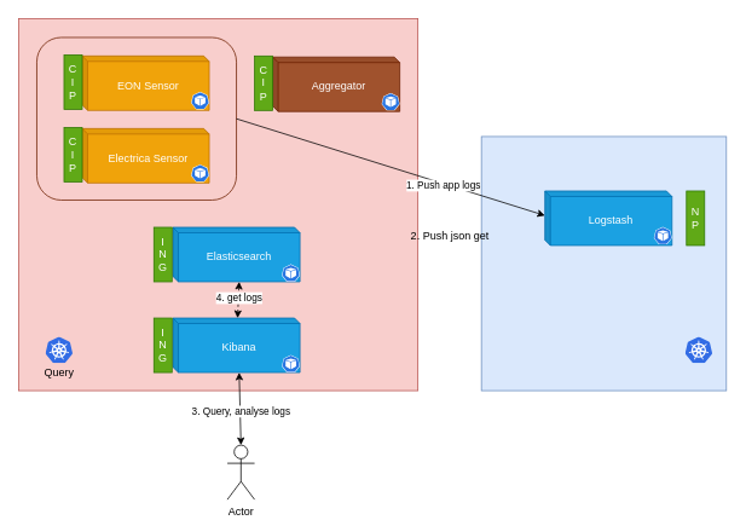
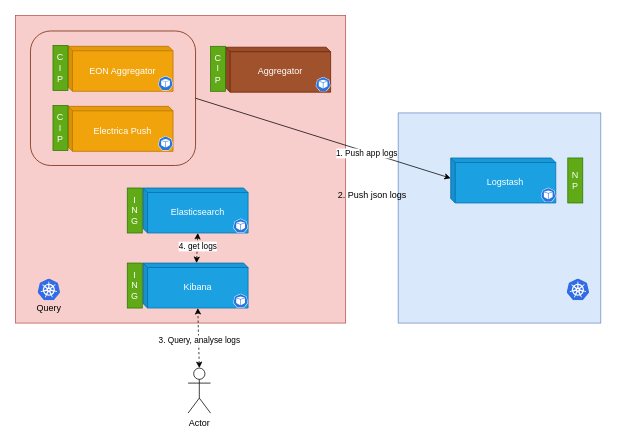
- <mxCell id="22" value="EON Sensor" style="shape=cube;whiteSpace=wrap;html=1;boundedLbl=1;backgroundOutline=1;darkOpacity=0.05;darkOpacity2=0.1;size=6;fillColor=#f0a30a;strokeColor=#BD7000;fontColor=#ffffff;" vertex="1" parent="1"><mxGeometry x="90" y="61.2" width="140" height="60" as="geometry" /></mxCell>
+ <mxCell id="22" value="EON Aggregator" style="shape=cube;whiteSpace=wrap;html=1;boundedLbl=1;backgroundOutline=1;darkOpacity=0.05;darkOpacity2=0.1;size=6;fillColor=#f0a30a;strokeColor=#BD7000;fontColor=#ffffff;" vertex="1" parent="1"><mxGeometry x="90" y="61.2" width="140" height="60" as="geometry" /></mxCell>
- <mxCell id="19" value="Electrica Sensor" style="shape=cube;whiteSpace=wrap;html=1;boundedLbl=1;backgroundOutline=1;darkOpacity=0.05;darkOpacity2=0.1;size=6;fillColor=#f0a30a;strokeColor=#BD7000;fontColor=#ffffff;" vertex="1" parent="1"><mxGeometry x="90" y="141.2" width="140" height="60" as="geometry" /></mxCell>
+ <mxCell id="19" value="Electrica Push" style="shape=cube;whiteSpace=wrap;html=1;boundedLbl=1;backgroundOutline=1;darkOpacity=0.05;darkOpacity2=0.1;size=6;fillColor=#f0a30a;strokeColor=#BD7000;fontColor=#ffffff;" vertex="1" parent="1"><mxGeometry x="90" y="141.2" width="140" height="60" as="geometry" /></mxCell>
- <mxCell id="30" value="2. Push json get" style="text;html=1;align=center;verticalAlign=middle;resizable=0;points=[];autosize=1;" vertex="1" parent="1"><mxGeometry x="440" y="250" width="110" height="20" as="geometry" /></mxCell>
+ <mxCell id="30" value="2. Push json logs" style="text;html=1;align=center;verticalAlign=middle;resizable=0;points=[];autosize=1;" vertex="1" parent="1"><mxGeometry x="440" y="250" width="110" height="20" as="geometry" /></mxCell>
- <mxCell id="31" value="" style="endArrow=classic;startArrow=classic;html=1;entryX=0;entryY=0;entryDx=73;entryDy=60;entryPerimeter=0;exitX=0.5;exitY=0;exitDx=0;exitDy=0;exitPerimeter=0;" edge="1" parent="1" source="11" target="16"><mxGeometry width="50" height="50" relative="1" as="geometry"><mxPoint x="260" y="490" as="sourcePoint" /><mxPoint x="310" y="440" as="targetPoint" /></mxGeometry></mxCell>
+ <mxCell id="31" value="" style="endArrow=classic;startArrow=classic;html=1;entryX=0;entryY=0;entryDx=73;entryDy=60;entryPerimeter=0;exitX=0.5;exitY=0;exitDx=0;exitDy=0;exitPerimeter=0;dashed=1;" edge="1" parent="1" source="11" target="16"><mxGeometry width="50" height="50" relative="1" as="geometry"><mxPoint x="260" y="490" as="sourcePoint" /><mxPoint x="310" y="440" as="targetPoint" /></mxGeometry></mxCell>
